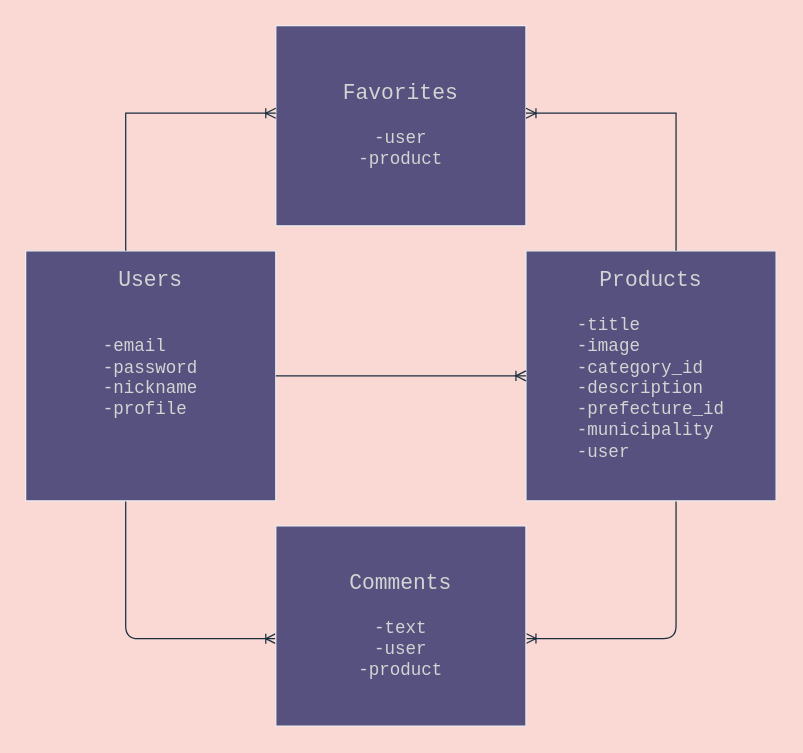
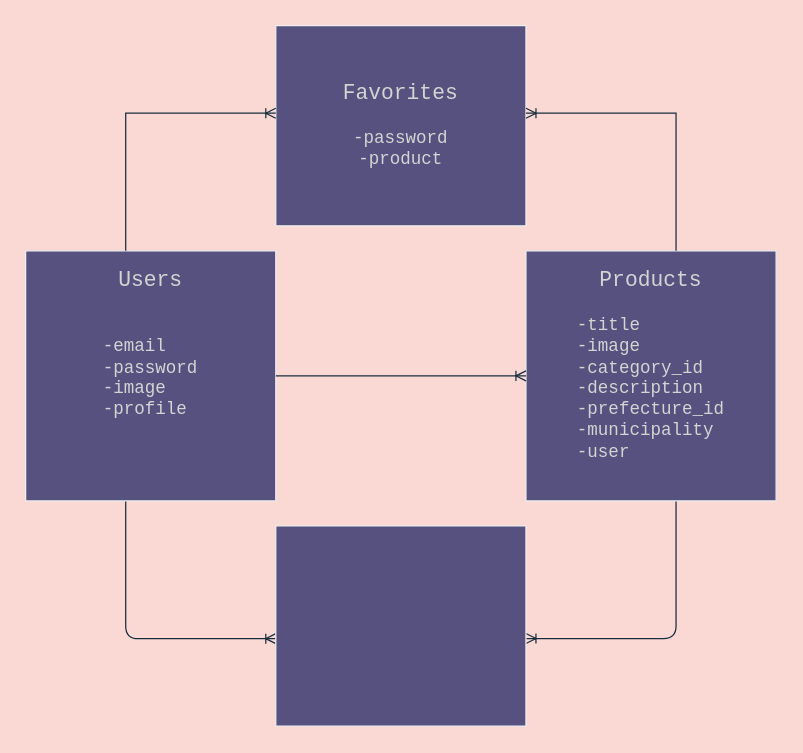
- <mxCell id="16" value="&lt;div style=&quot;color: rgb(212 , 212 , 212) ; font-family: &amp;#34;menlo&amp;#34; , &amp;#34;monaco&amp;#34; , &amp;#34;courier new&amp;#34; , monospace ; font-style: normal ; font-weight: 400 ; letter-spacing: normal ; text-align: center ; text-indent: 0px ; text-transform: none ; word-spacing: 0px&quot;&gt;&lt;span style=&quot;color: rgb(212 , 212 , 212)&quot;&gt;&lt;font style=&quot;font-size: 17px&quot;&gt;Favorites&lt;/font&gt;&lt;/span&gt;&lt;/div&gt;&lt;div style=&quot;color: rgb(212 , 212 , 212) ; font-family: &amp;#34;menlo&amp;#34; , &amp;#34;monaco&amp;#34; , &amp;#34;courier new&amp;#34; , monospace ; font-style: normal ; font-weight: 400 ; letter-spacing: normal ; text-align: center ; text-indent: 0px ; text-transform: none ; word-spacing: 0px ; font-size: 14px&quot;&gt;&lt;br&gt;&lt;/div&gt;&lt;div style=&quot;color: rgb(212 , 212 , 212) ; font-family: &amp;#34;menlo&amp;#34; , &amp;#34;monaco&amp;#34; , &amp;#34;courier new&amp;#34; , monospace ; font-style: normal ; font-weight: 400 ; letter-spacing: normal ; text-align: center ; text-indent: 0px ; text-transform: none ; word-spacing: 0px ; font-size: 14px&quot;&gt;&lt;font style=&quot;font-size: 14px&quot;&gt;-user&lt;/font&gt;&lt;/div&gt;&lt;div style=&quot;color: rgb(212 , 212 , 212) ; font-family: &amp;#34;menlo&amp;#34; , &amp;#34;monaco&amp;#34; , &amp;#34;courier new&amp;#34; , monospace ; font-style: normal ; font-weight: 400 ; letter-spacing: normal ; text-align: center ; text-indent: 0px ; text-transform: none ; word-spacing: 0px ; font-size: 14px&quot;&gt;&lt;span&gt;-product&lt;/span&gt;&lt;/div&gt;" style="shape=partialRectangle;html=1;whiteSpace=wrap;connectable=0;overflow=hidden;fillColor=none;top=0;left=0;bottom=0;right=0;strokeColor=#EEEEEE;fontColor=#FFFFFF;" parent="15" vertex="1"><mxGeometry width="200" height="160" as="geometry" /></mxCell>
+ <mxCell id="16" value="&lt;div style=&quot;color: rgb(212 , 212 , 212) ; font-family: &amp;#34;menlo&amp;#34; , &amp;#34;monaco&amp;#34; , &amp;#34;courier new&amp;#34; , monospace ; font-style: normal ; font-weight: 400 ; letter-spacing: normal ; text-align: center ; text-indent: 0px ; text-transform: none ; word-spacing: 0px&quot;&gt;&lt;span style=&quot;color: rgb(212 , 212 , 212)&quot;&gt;&lt;font style=&quot;font-size: 17px&quot;&gt;Favorites&lt;/font&gt;&lt;/span&gt;&lt;/div&gt;&lt;div style=&quot;color: rgb(212 , 212 , 212) ; font-family: &amp;#34;menlo&amp;#34; , &amp;#34;monaco&amp;#34; , &amp;#34;courier new&amp;#34; , monospace ; font-style: normal ; font-weight: 400 ; letter-spacing: normal ; text-align: center ; text-indent: 0px ; text-transform: none ; word-spacing: 0px ; font-size: 14px&quot;&gt;&lt;br&gt;&lt;/div&gt;&lt;div style=&quot;color: rgb(212 , 212 , 212) ; font-family: &amp;#34;menlo&amp;#34; , &amp;#34;monaco&amp;#34; , &amp;#34;courier new&amp;#34; , monospace ; font-style: normal ; font-weight: 400 ; letter-spacing: normal ; text-align: center ; text-indent: 0px ; text-transform: none ; word-spacing: 0px ; font-size: 14px&quot;&gt;&lt;font style=&quot;font-size: 14px&quot;&gt;-password&lt;/font&gt;&lt;/div&gt;&lt;div style=&quot;color: rgb(212 , 212 , 212) ; font-family: &amp;#34;menlo&amp;#34; , &amp;#34;monaco&amp;#34; , &amp;#34;courier new&amp;#34; , monospace ; font-style: normal ; font-weight: 400 ; letter-spacing: normal ; text-align: center ; text-indent: 0px ; text-transform: none ; word-spacing: 0px ; font-size: 14px&quot;&gt;&lt;span&gt;-product&lt;/span&gt;&lt;/div&gt;" style="shape=partialRectangle;html=1;whiteSpace=wrap;connectable=0;overflow=hidden;fillColor=none;top=0;left=0;bottom=0;right=0;strokeColor=#EEEEEE;fontColor=#FFFFFF;" parent="15" vertex="1"><mxGeometry width="200" height="160" as="geometry" /></mxCell>
- <mxCell id="9" value="&lt;div style=&quot;color: rgb(212 , 212 , 212) ; font-family: &amp;#34;menlo&amp;#34; , &amp;#34;monaco&amp;#34; , &amp;#34;courier new&amp;#34; , monospace ; font-style: normal ; font-weight: 400 ; letter-spacing: normal ; text-align: center ; text-indent: 0px ; text-transform: none ; word-spacing: 0px&quot;&gt;&lt;span style=&quot;color: rgb(212 , 212 , 212)&quot;&gt;&lt;font style=&quot;font-size: 17px&quot;&gt;Users&lt;/font&gt;&lt;/span&gt;&lt;/div&gt;&lt;div style=&quot;color: rgb(212 , 212 , 212) ; font-family: &amp;#34;menlo&amp;#34; , &amp;#34;monaco&amp;#34; , &amp;#34;courier new&amp;#34; , monospace ; font-style: normal ; font-weight: 400 ; letter-spacing: normal ; text-align: center ; text-indent: 0px ; text-transform: none ; word-spacing: 0px ; font-size: 14px&quot;&gt;&lt;br&gt;&lt;/div&gt;&lt;div style=&quot;color: rgb(212 , 212 , 212) ; font-family: &amp;#34;menlo&amp;#34; , &amp;#34;monaco&amp;#34; , &amp;#34;courier new&amp;#34; , monospace ; font-style: normal ; font-weight: 400 ; letter-spacing: normal ; text-align: center ; text-indent: 0px ; text-transform: none ; word-spacing: 0px ; font-size: 14px&quot;&gt;&lt;br&gt;&lt;/div&gt;&lt;div style=&quot;text-align: left ; color: rgb(212 , 212 , 212) ; font-family: &amp;#34;menlo&amp;#34; , &amp;#34;monaco&amp;#34; , &amp;#34;courier new&amp;#34; , monospace ; font-style: normal ; font-weight: 400 ; letter-spacing: normal ; text-indent: 0px ; text-transform: none ; word-spacing: 0px ; font-size: 14px&quot;&gt;&lt;span style=&quot;color: rgb(212 , 212 , 212)&quot;&gt;&lt;font style=&quot;font-size: 14px&quot;&gt;-email&lt;/font&gt;&lt;/span&gt;&lt;/div&gt;&lt;div style=&quot;text-align: left ; color: rgb(212 , 212 , 212) ; font-family: &amp;#34;menlo&amp;#34; , &amp;#34;monaco&amp;#34; , &amp;#34;courier new&amp;#34; , monospace ; font-style: normal ; font-weight: 400 ; letter-spacing: normal ; text-indent: 0px ; text-transform: none ; word-spacing: 0px ; font-size: 14px&quot;&gt;&lt;font style=&quot;font-size: 14px&quot;&gt;-password&lt;/font&gt;&lt;/div&gt;&lt;div style=&quot;text-align: left ; color: rgb(212 , 212 , 212) ; font-family: &amp;#34;menlo&amp;#34; , &amp;#34;monaco&amp;#34; , &amp;#34;courier new&amp;#34; , monospace ; font-style: normal ; font-weight: 400 ; letter-spacing: normal ; text-indent: 0px ; text-transform: none ; word-spacing: 0px ; font-size: 14px&quot;&gt;&lt;font style=&quot;font-size: 14px&quot;&gt;-nickname&lt;/font&gt;&lt;/div&gt;&lt;div style=&quot;text-align: left ; color: rgb(212 , 212 , 212) ; font-family: &amp;#34;menlo&amp;#34; , &amp;#34;monaco&amp;#34; , &amp;#34;courier new&amp;#34; , monospace ; font-style: normal ; font-weight: 400 ; letter-spacing: normal ; text-indent: 0px ; text-transform: none ; word-spacing: 0px ; font-size: 14px&quot;&gt;&lt;font style=&quot;font-size: 14px&quot;&gt;-profile&lt;/font&gt;&lt;/div&gt;&lt;div style=&quot;text-align: left ; color: rgb(212 , 212 , 212) ; font-family: &amp;#34;menlo&amp;#34; , &amp;#34;monaco&amp;#34; , &amp;#34;courier new&amp;#34; , monospace ; font-style: normal ; font-weight: 400 ; letter-spacing: normal ; text-indent: 0px ; text-transform: none ; word-spacing: 0px ; font-size: 14px&quot;&gt;&lt;font style=&quot;font-size: 14px&quot;&gt;&lt;br&gt;&lt;/font&gt;&lt;/div&gt;&lt;div style=&quot;text-align: left ; color: rgb(212 , 212 , 212) ; font-family: &amp;#34;menlo&amp;#34; , &amp;#34;monaco&amp;#34; , &amp;#34;courier new&amp;#34; , monospace ; font-style: normal ; font-weight: 400 ; letter-spacing: normal ; text-indent: 0px ; text-transform: none ; word-spacing: 0px ; font-size: 14px&quot;&gt;&lt;font style=&quot;font-size: 14px&quot;&gt;&lt;br&gt;&lt;/font&gt;&lt;/div&gt;&lt;div style=&quot;text-align: left ; color: rgb(212 , 212 , 212) ; font-family: &amp;#34;menlo&amp;#34; , &amp;#34;monaco&amp;#34; , &amp;#34;courier new&amp;#34; , monospace ; font-style: normal ; font-weight: 400 ; letter-spacing: normal ; text-indent: 0px ; text-transform: none ; word-spacing: 0px ; font-size: 14px&quot;&gt;&lt;font style=&quot;font-size: 14px&quot;&gt;&lt;br&gt;&lt;/font&gt;&lt;/div&gt;" style="shape=partialRectangle;html=1;whiteSpace=wrap;connectable=0;overflow=hidden;fillColor=none;top=0;left=0;bottom=0;right=0;strokeColor=#EEEEEE;fontColor=#FFFFFF;" parent="8" vertex="1"><mxGeometry width="200" height="200" as="geometry" /></mxCell>
+ <mxCell id="9" value="&lt;div style=&quot;color: rgb(212 , 212 , 212) ; font-family: &amp;#34;menlo&amp;#34; , &amp;#34;monaco&amp;#34; , &amp;#34;courier new&amp;#34; , monospace ; font-style: normal ; font-weight: 400 ; letter-spacing: normal ; text-align: center ; text-indent: 0px ; text-transform: none ; word-spacing: 0px&quot;&gt;&lt;span style=&quot;color: rgb(212 , 212 , 212)&quot;&gt;&lt;font style=&quot;font-size: 17px&quot;&gt;Users&lt;/font&gt;&lt;/span&gt;&lt;/div&gt;&lt;div style=&quot;color: rgb(212 , 212 , 212) ; font-family: &amp;#34;menlo&amp;#34; , &amp;#34;monaco&amp;#34; , &amp;#34;courier new&amp;#34; , monospace ; font-style: normal ; font-weight: 400 ; letter-spacing: normal ; text-align: center ; text-indent: 0px ; text-transform: none ; word-spacing: 0px ; font-size: 14px&quot;&gt;&lt;br&gt;&lt;/div&gt;&lt;div style=&quot;color: rgb(212 , 212 , 212) ; font-family: &amp;#34;menlo&amp;#34; , &amp;#34;monaco&amp;#34; , &amp;#34;courier new&amp;#34; , monospace ; font-style: normal ; font-weight: 400 ; letter-spacing: normal ; text-align: center ; text-indent: 0px ; text-transform: none ; word-spacing: 0px ; font-size: 14px&quot;&gt;&lt;br&gt;&lt;/div&gt;&lt;div style=&quot;text-align: left ; color: rgb(212 , 212 , 212) ; font-family: &amp;#34;menlo&amp;#34; , &amp;#34;monaco&amp;#34; , &amp;#34;courier new&amp;#34; , monospace ; font-style: normal ; font-weight: 400 ; letter-spacing: normal ; text-indent: 0px ; text-transform: none ; word-spacing: 0px ; font-size: 14px&quot;&gt;&lt;span style=&quot;color: rgb(212 , 212 , 212)&quot;&gt;&lt;font style=&quot;font-size: 14px&quot;&gt;-email&lt;/font&gt;&lt;/span&gt;&lt;/div&gt;&lt;div style=&quot;text-align: left ; color: rgb(212 , 212 , 212) ; font-family: &amp;#34;menlo&amp;#34; , &amp;#34;monaco&amp;#34; , &amp;#34;courier new&amp;#34; , monospace ; font-style: normal ; font-weight: 400 ; letter-spacing: normal ; text-indent: 0px ; text-transform: none ; word-spacing: 0px ; font-size: 14px&quot;&gt;&lt;font style=&quot;font-size: 14px&quot;&gt;-password&lt;/font&gt;&lt;/div&gt;&lt;div style=&quot;text-align: left ; color: rgb(212 , 212 , 212) ; font-family: &amp;#34;menlo&amp;#34; , &amp;#34;monaco&amp;#34; , &amp;#34;courier new&amp;#34; , monospace ; font-style: normal ; font-weight: 400 ; letter-spacing: normal ; text-indent: 0px ; text-transform: none ; word-spacing: 0px ; font-size: 14px&quot;&gt;&lt;font style=&quot;font-size: 14px&quot;&gt;-image&lt;/font&gt;&lt;/div&gt;&lt;div style=&quot;text-align: left ; color: rgb(212 , 212 , 212) ; font-family: &amp;#34;menlo&amp;#34; , &amp;#34;monaco&amp;#34; , &amp;#34;courier new&amp;#34; , monospace ; font-style: normal ; font-weight: 400 ; letter-spacing: normal ; text-indent: 0px ; text-transform: none ; word-spacing: 0px ; font-size: 14px&quot;&gt;&lt;font style=&quot;font-size: 14px&quot;&gt;-profile&lt;/font&gt;&lt;/div&gt;&lt;div style=&quot;text-align: left ; color: rgb(212 , 212 , 212) ; font-family: &amp;#34;menlo&amp;#34; , &amp;#34;monaco&amp;#34; , &amp;#34;courier new&amp;#34; , monospace ; font-style: normal ; font-weight: 400 ; letter-spacing: normal ; text-indent: 0px ; text-transform: none ; word-spacing: 0px ; font-size: 14px&quot;&gt;&lt;font style=&quot;font-size: 14px&quot;&gt;&lt;br&gt;&lt;/font&gt;&lt;/div&gt;&lt;div style=&quot;text-align: left ; color: rgb(212 , 212 , 212) ; font-family: &amp;#34;menlo&amp;#34; , &amp;#34;monaco&amp;#34; , &amp;#34;courier new&amp;#34; , monospace ; font-style: normal ; font-weight: 400 ; letter-spacing: normal ; text-indent: 0px ; text-transform: none ; word-spacing: 0px ; font-size: 14px&quot;&gt;&lt;font style=&quot;font-size: 14px&quot;&gt;&lt;br&gt;&lt;/font&gt;&lt;/div&gt;&lt;div style=&quot;text-align: left ; color: rgb(212 , 212 , 212) ; font-family: &amp;#34;menlo&amp;#34; , &amp;#34;monaco&amp;#34; , &amp;#34;courier new&amp;#34; , monospace ; font-style: normal ; font-weight: 400 ; letter-spacing: normal ; text-indent: 0px ; text-transform: none ; word-spacing: 0px ; font-size: 14px&quot;&gt;&lt;font style=&quot;font-size: 14px&quot;&gt;&lt;br&gt;&lt;/font&gt;&lt;/div&gt;" style="shape=partialRectangle;html=1;whiteSpace=wrap;connectable=0;overflow=hidden;fillColor=none;top=0;left=0;bottom=0;right=0;strokeColor=#EEEEEE;fontColor=#FFFFFF;" parent="8" vertex="1"><mxGeometry width="200" height="200" as="geometry" /></mxCell>
- <mxCell id="12" value="&lt;div style=&quot;color: rgb(212 , 212 , 212) ; font-family: &amp;#34;menlo&amp;#34; , &amp;#34;monaco&amp;#34; , &amp;#34;courier new&amp;#34; , monospace ; font-style: normal ; font-weight: 400 ; letter-spacing: normal ; text-align: center ; text-indent: 0px ; text-transform: none ; word-spacing: 0px&quot;&gt;&lt;span style=&quot;color: rgb(212 , 212 , 212)&quot;&gt;&lt;font style=&quot;font-size: 17px&quot;&gt;Comments&lt;/font&gt;&lt;/span&gt;&lt;/div&gt;&lt;div style=&quot;color: rgb(212 , 212 , 212) ; font-family: &amp;#34;menlo&amp;#34; , &amp;#34;monaco&amp;#34; , &amp;#34;courier new&amp;#34; , monospace ; font-style: normal ; font-weight: 400 ; letter-spacing: normal ; text-align: center ; text-indent: 0px ; text-transform: none ; word-spacing: 0px ; font-size: 14px&quot;&gt;&lt;span style=&quot;color: rgb(212 , 212 , 212)&quot;&gt;&lt;font style=&quot;font-size: 14px&quot;&gt;&lt;br&gt;&lt;/font&gt;&lt;/span&gt;&lt;/div&gt;&lt;div style=&quot;color: rgb(212 , 212 , 212) ; font-family: &amp;#34;menlo&amp;#34; , &amp;#34;monaco&amp;#34; , &amp;#34;courier new&amp;#34; , monospace ; font-style: normal ; font-weight: 400 ; letter-spacing: normal ; text-align: center ; text-indent: 0px ; text-transform: none ; word-spacing: 0px ; font-size: 14px&quot;&gt;&lt;span style=&quot;color: rgb(212 , 212 , 212)&quot;&gt;&lt;font style=&quot;font-size: 14px&quot;&gt;-text&lt;/font&gt;&lt;/span&gt;&lt;/div&gt;&lt;div style=&quot;color: rgb(212 , 212 , 212) ; font-family: &amp;#34;menlo&amp;#34; , &amp;#34;monaco&amp;#34; , &amp;#34;courier new&amp;#34; , monospace ; font-style: normal ; font-weight: 400 ; letter-spacing: normal ; text-align: center ; text-indent: 0px ; text-transform: none ; word-spacing: 0px ; font-size: 14px&quot;&gt;&lt;font style=&quot;font-size: 14px&quot;&gt;-user&lt;/font&gt;&lt;/div&gt;&lt;div style=&quot;color: rgb(212 , 212 , 212) ; font-family: &amp;#34;menlo&amp;#34; , &amp;#34;monaco&amp;#34; , &amp;#34;courier new&amp;#34; , monospace ; font-style: normal ; font-weight: 400 ; letter-spacing: normal ; text-align: center ; text-indent: 0px ; text-transform: none ; word-spacing: 0px ; font-size: 14px&quot;&gt;&lt;span&gt;-product&lt;/span&gt;&lt;/div&gt;" style="shape=partialRectangle;html=1;whiteSpace=wrap;connectable=0;overflow=hidden;fillColor=none;top=0;left=0;bottom=0;right=0;strokeColor=#EEEEEE;fontColor=#FFFFFF;" parent="11" vertex="1"><mxGeometry width="200" height="160" as="geometry" /></mxCell>
